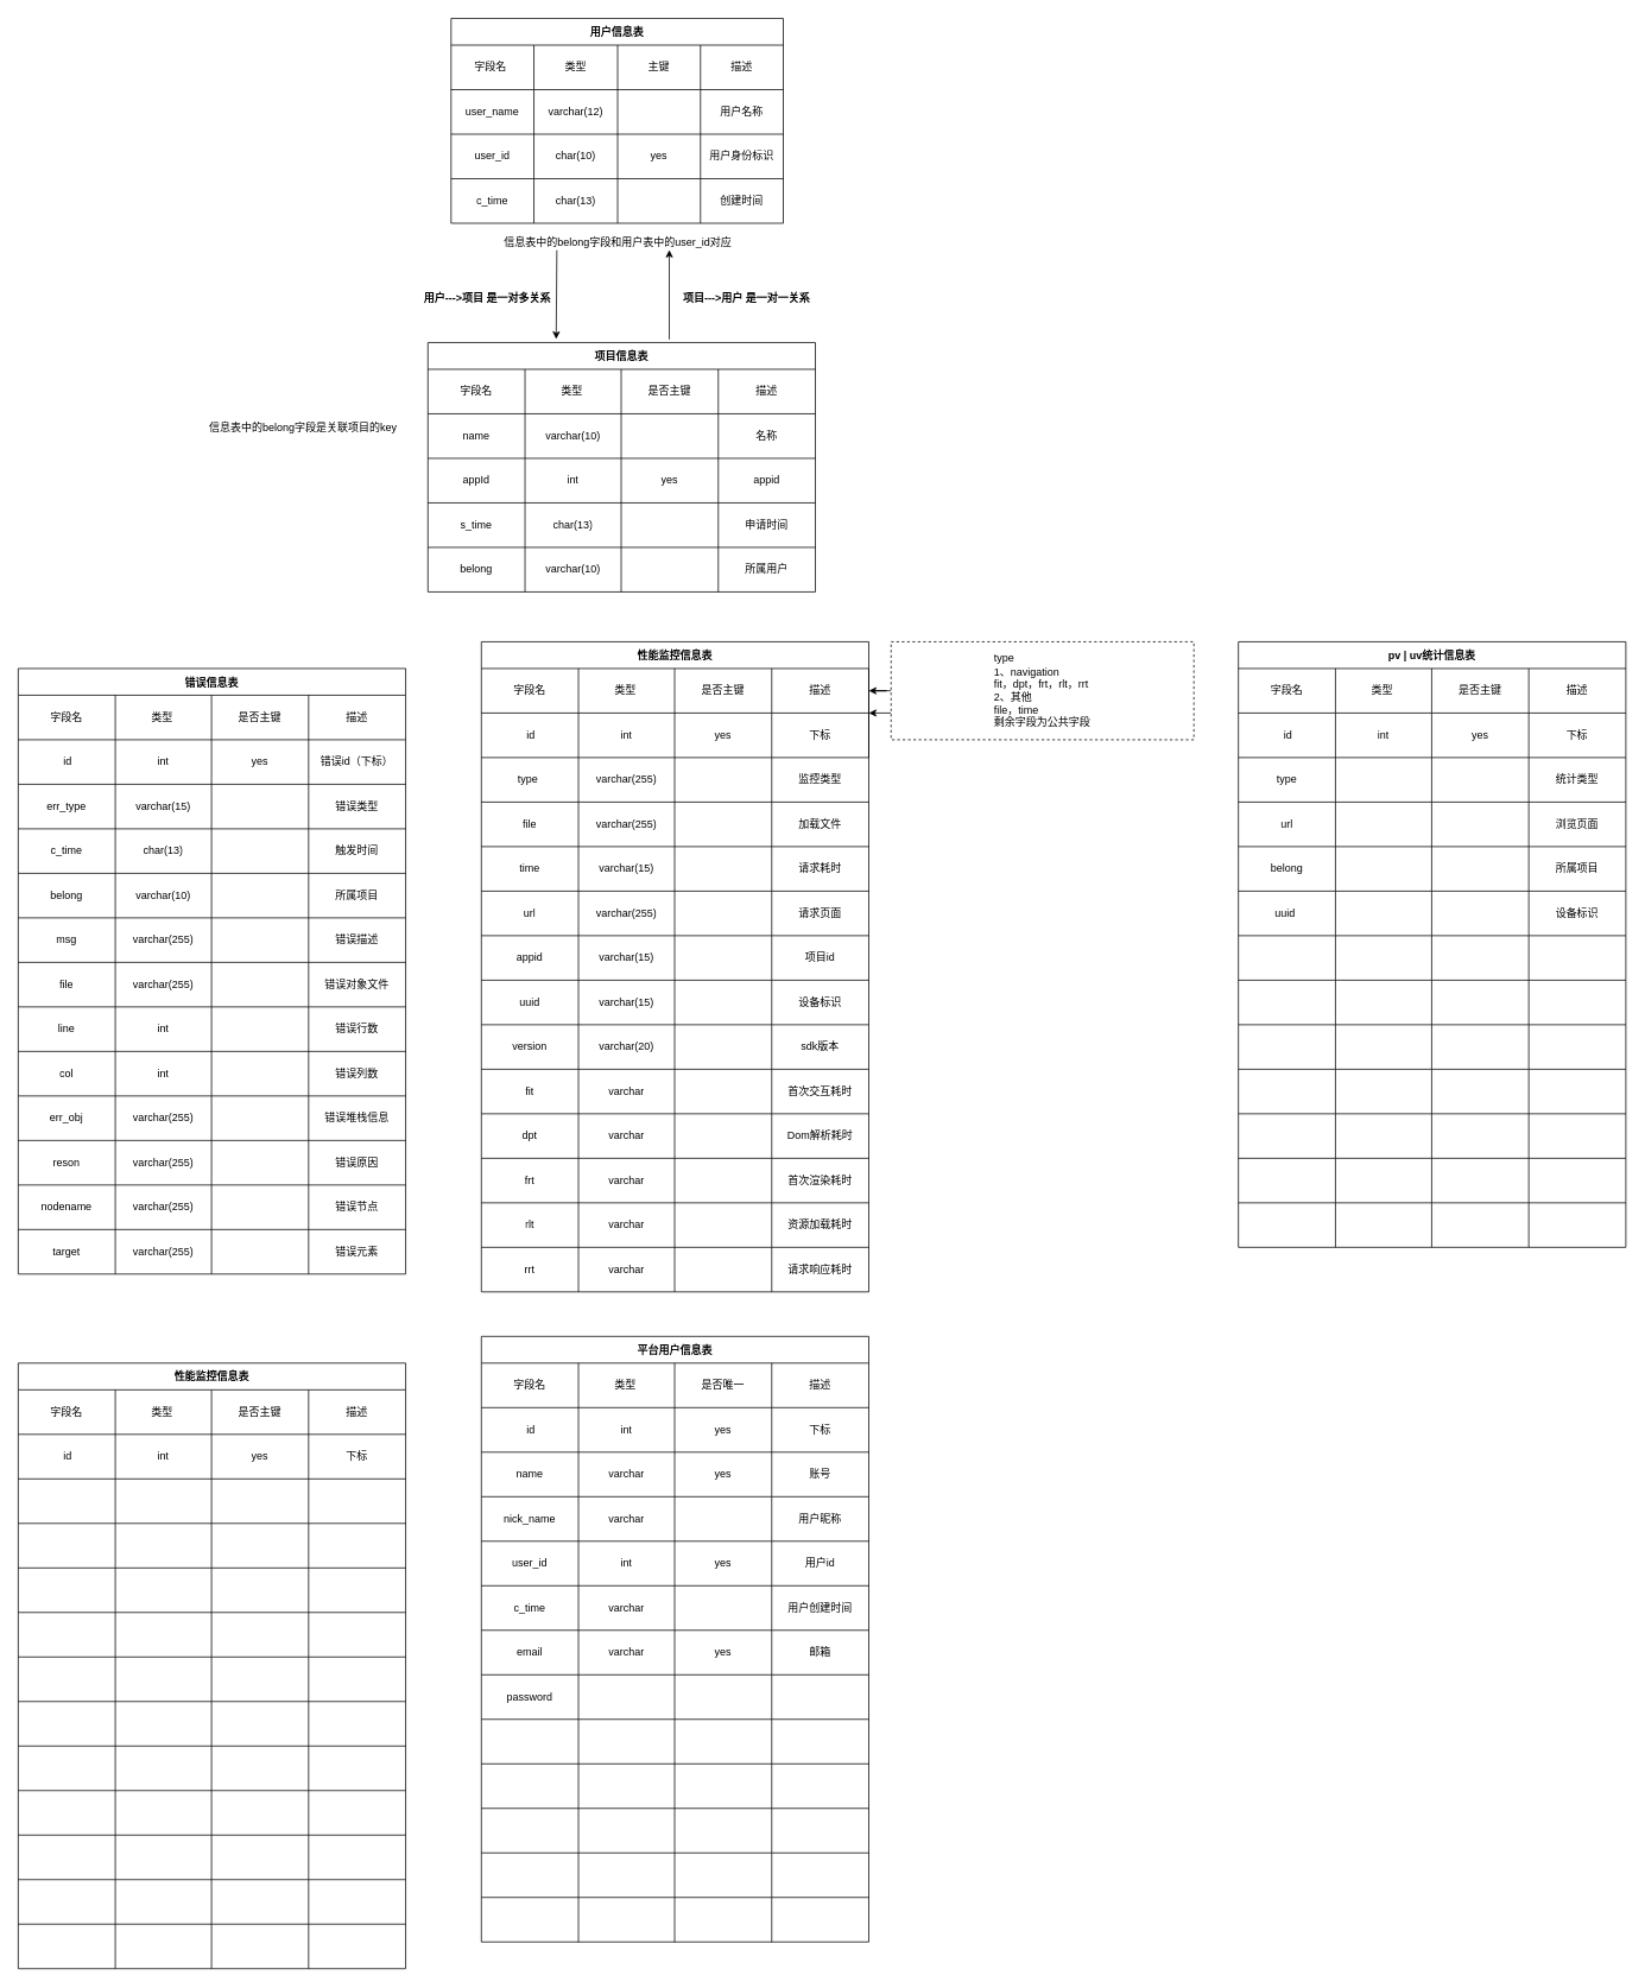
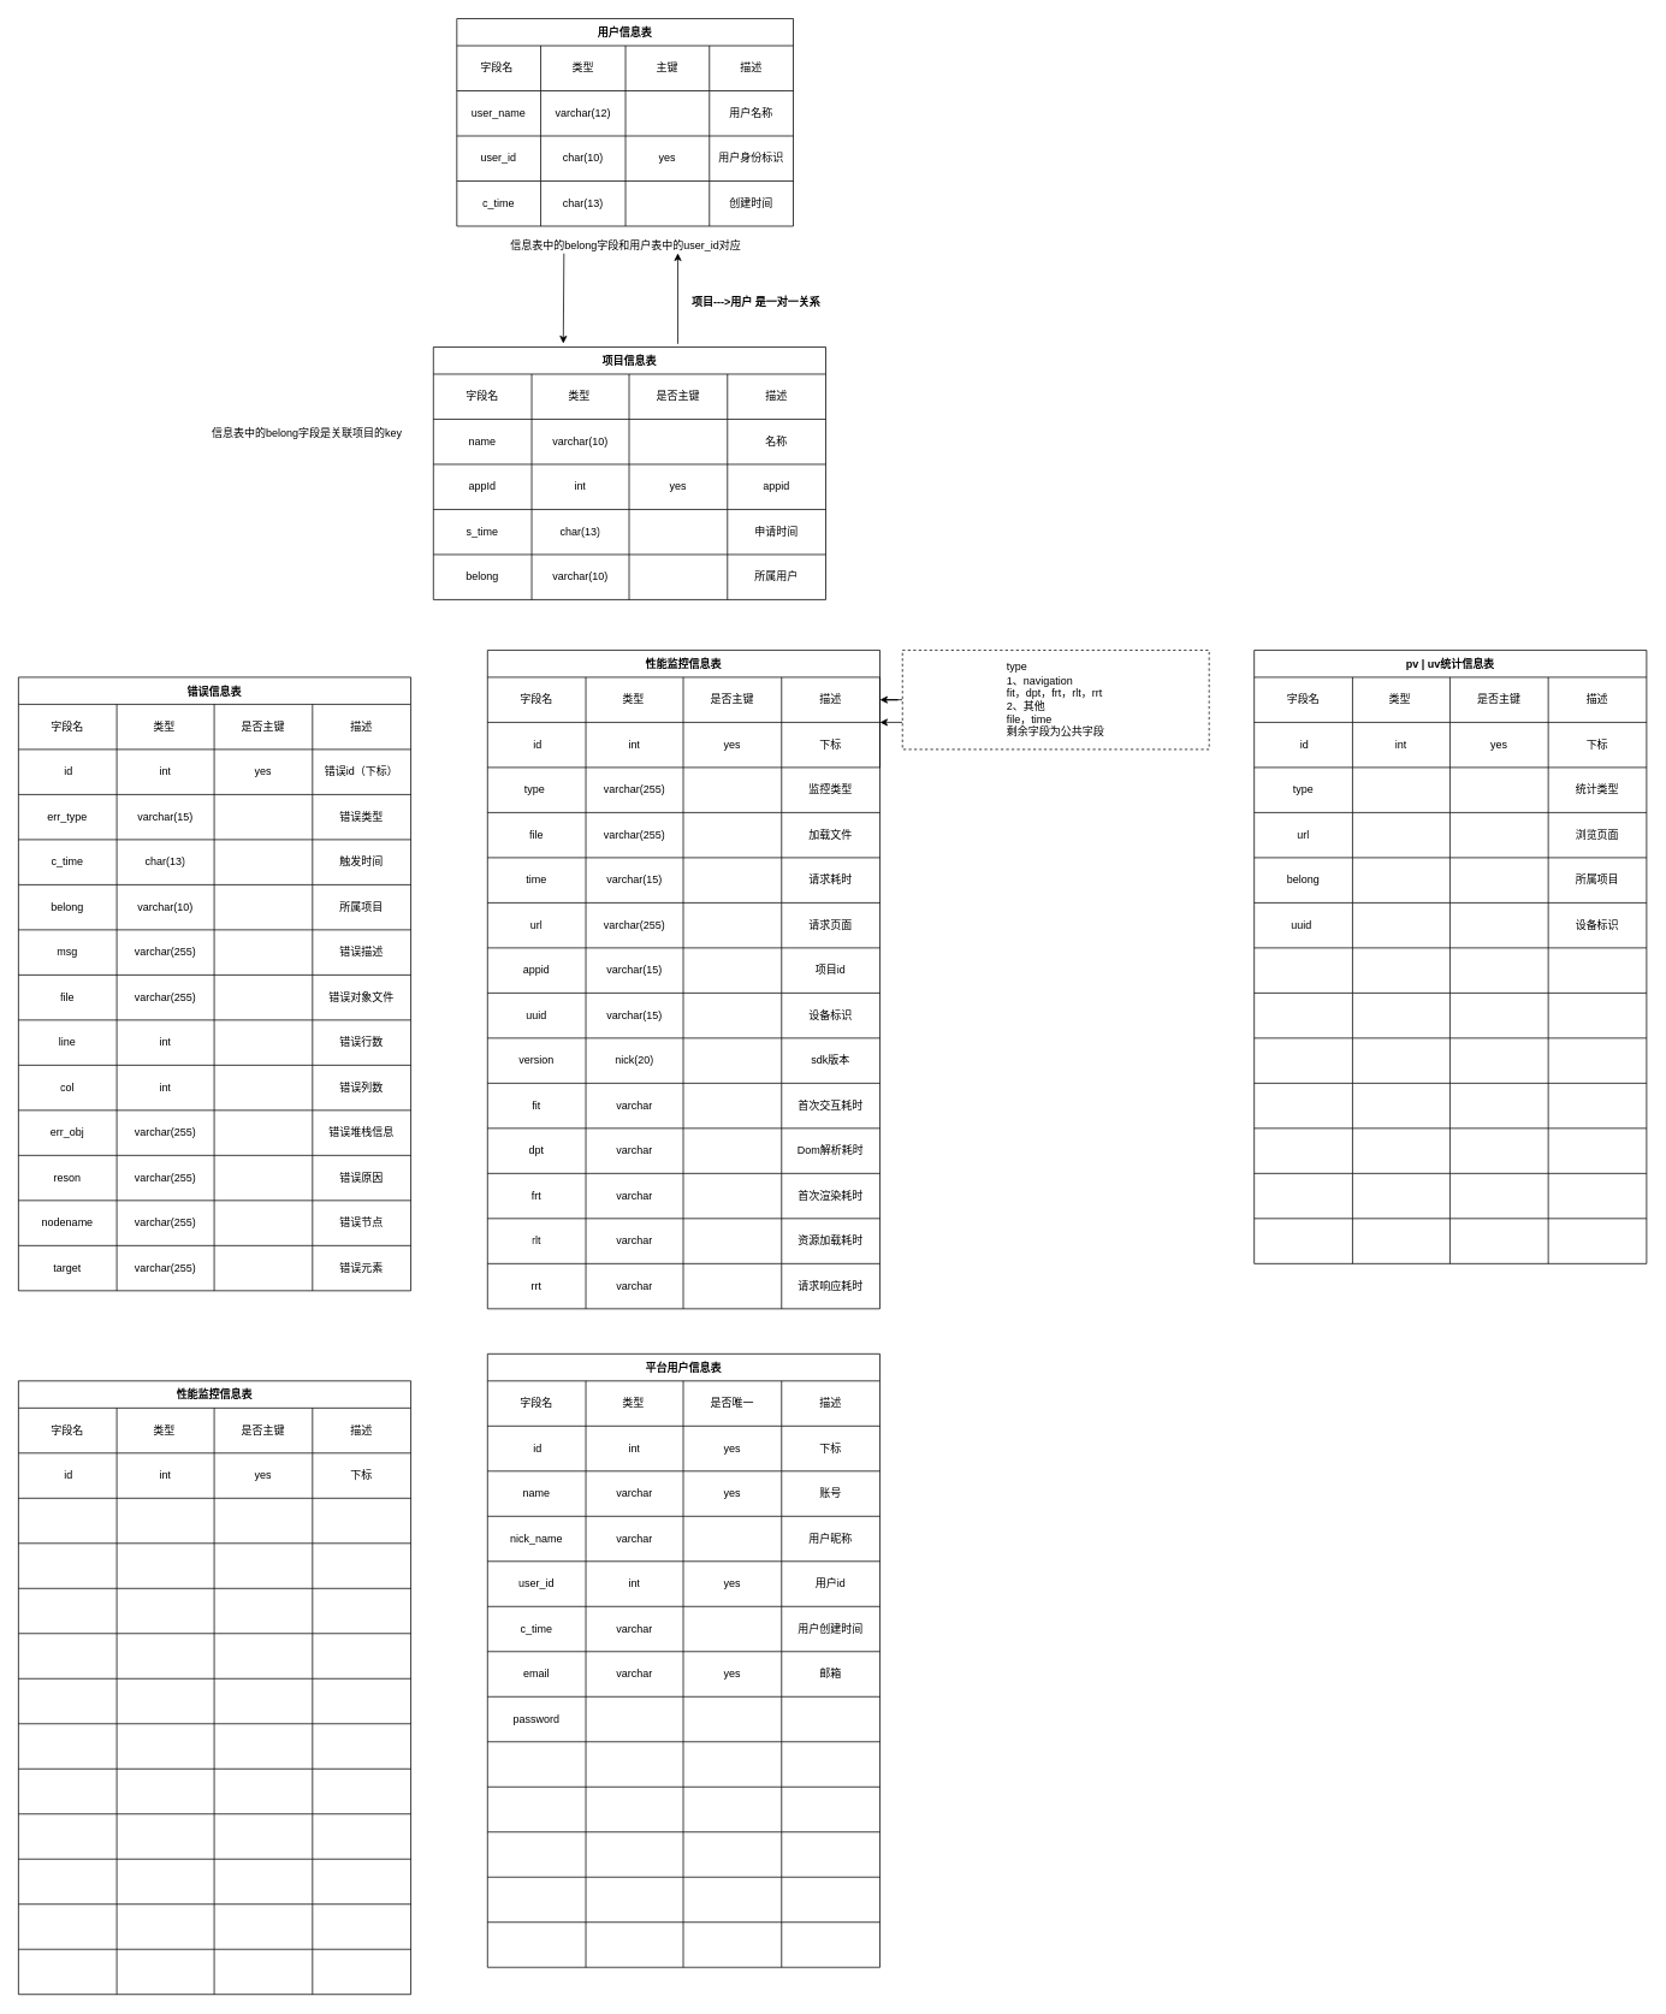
- <mxCell id="49" value="&lt;b&gt;用户---&amp;gt;项目 是一对多关系&lt;/b&gt;" style="text;html=1;strokeColor=none;fillColor=none;align=center;verticalAlign=middle;whiteSpace=wrap;rounded=0;" parent="1" vertex="1"><mxGeometry x="470" y="319" width="154" height="30" as="geometry" /></mxCell>
- <mxCell id="165" value="varchar(20)" style="shape=partialRectangle;html=1;whiteSpace=wrap;connectable=0;fillColor=none;top=0;left=0;bottom=0;right=0;overflow=hidden;" parent="163" vertex="1"><mxGeometry x="109" width="108" height="50" as="geometry"><mxRectangle width="108" height="50" as="alternateBounds" /></mxGeometry></mxCell>
+ <mxCell id="165" value="nick(20)" style="shape=partialRectangle;html=1;whiteSpace=wrap;connectable=0;fillColor=none;top=0;left=0;bottom=0;right=0;overflow=hidden;" parent="163" vertex="1"><mxGeometry x="109" width="108" height="50" as="geometry"><mxRectangle width="108" height="50" as="alternateBounds" /></mxGeometry></mxCell>
